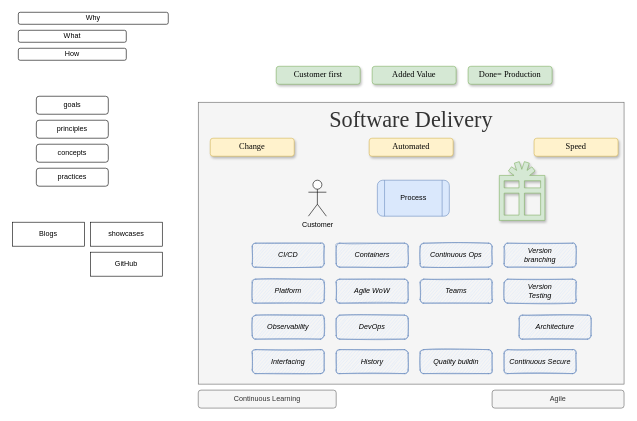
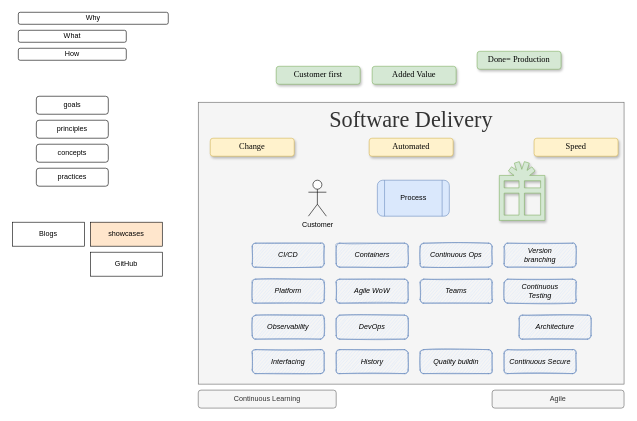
- <mxCell id="36" value="Done= Production" style="rounded=1;whiteSpace=wrap;html=1;shadow=1;glass=0;labelBackgroundColor=none;sketch=0;fontFamily=Verdana;fontSize=14;verticalAlign=top;fillColor=#d5e8d4;strokeColor=#82b366;" parent="1" vertex="1"><mxGeometry x="780" y="110" width="140" height="30" as="geometry" /></mxCell>
+ <mxCell id="36" value="Done= Production" style="rounded=1;whiteSpace=wrap;html=1;shadow=1;glass=0;labelBackgroundColor=none;sketch=0;fontFamily=Verdana;fontSize=14;verticalAlign=top;fillColor=#d5e8d4;strokeColor=#82b366;" parent="1" vertex="1"><mxGeometry x="795" y="85" width="140" height="30" as="geometry" /></mxCell>
- <mxCell id="30" value="showcases" style="rounded=0;whiteSpace=wrap;html=1;" parent="1" vertex="1"><mxGeometry x="150" y="370" width="120" height="40" as="geometry" /></mxCell>
+ <mxCell id="30" value="showcases" style="rounded=0;whiteSpace=wrap;html=1;fillColor=#ffe6cc;" parent="1" vertex="1"><mxGeometry x="150" y="370" width="120" height="40" as="geometry" /></mxCell>
- <mxCell id="12" value="Version&lt;br&gt;Testing" style="rounded=1;whiteSpace=wrap;html=1;fontStyle=2;sketch=1;glass=0;fillColor=#dae8fc;strokeColor=#6c8ebf;" parent="2" vertex="1"><mxGeometry x="510" y="295" width="120" height="40" as="geometry" /></mxCell>
+ <mxCell id="12" value="Continuous&lt;br&gt;Testing" style="rounded=1;whiteSpace=wrap;html=1;fontStyle=2;sketch=1;glass=0;fillColor=#dae8fc;strokeColor=#6c8ebf;" parent="2" vertex="1"><mxGeometry x="510" y="295" width="120" height="40" as="geometry" /></mxCell>
